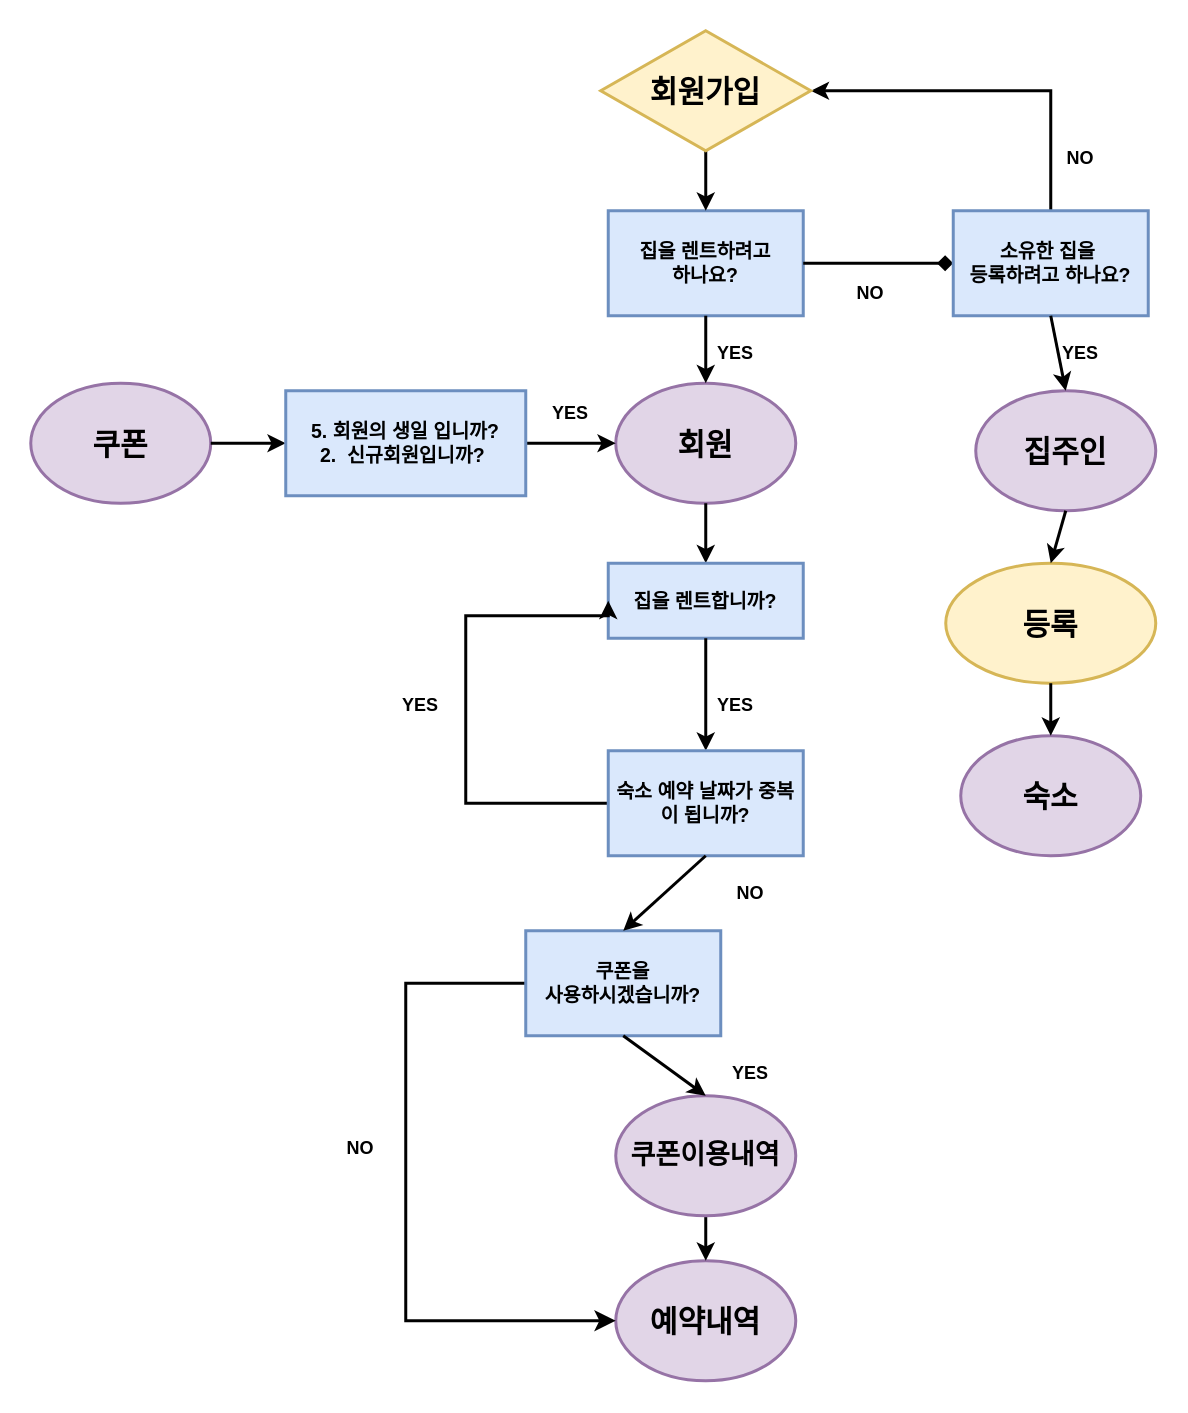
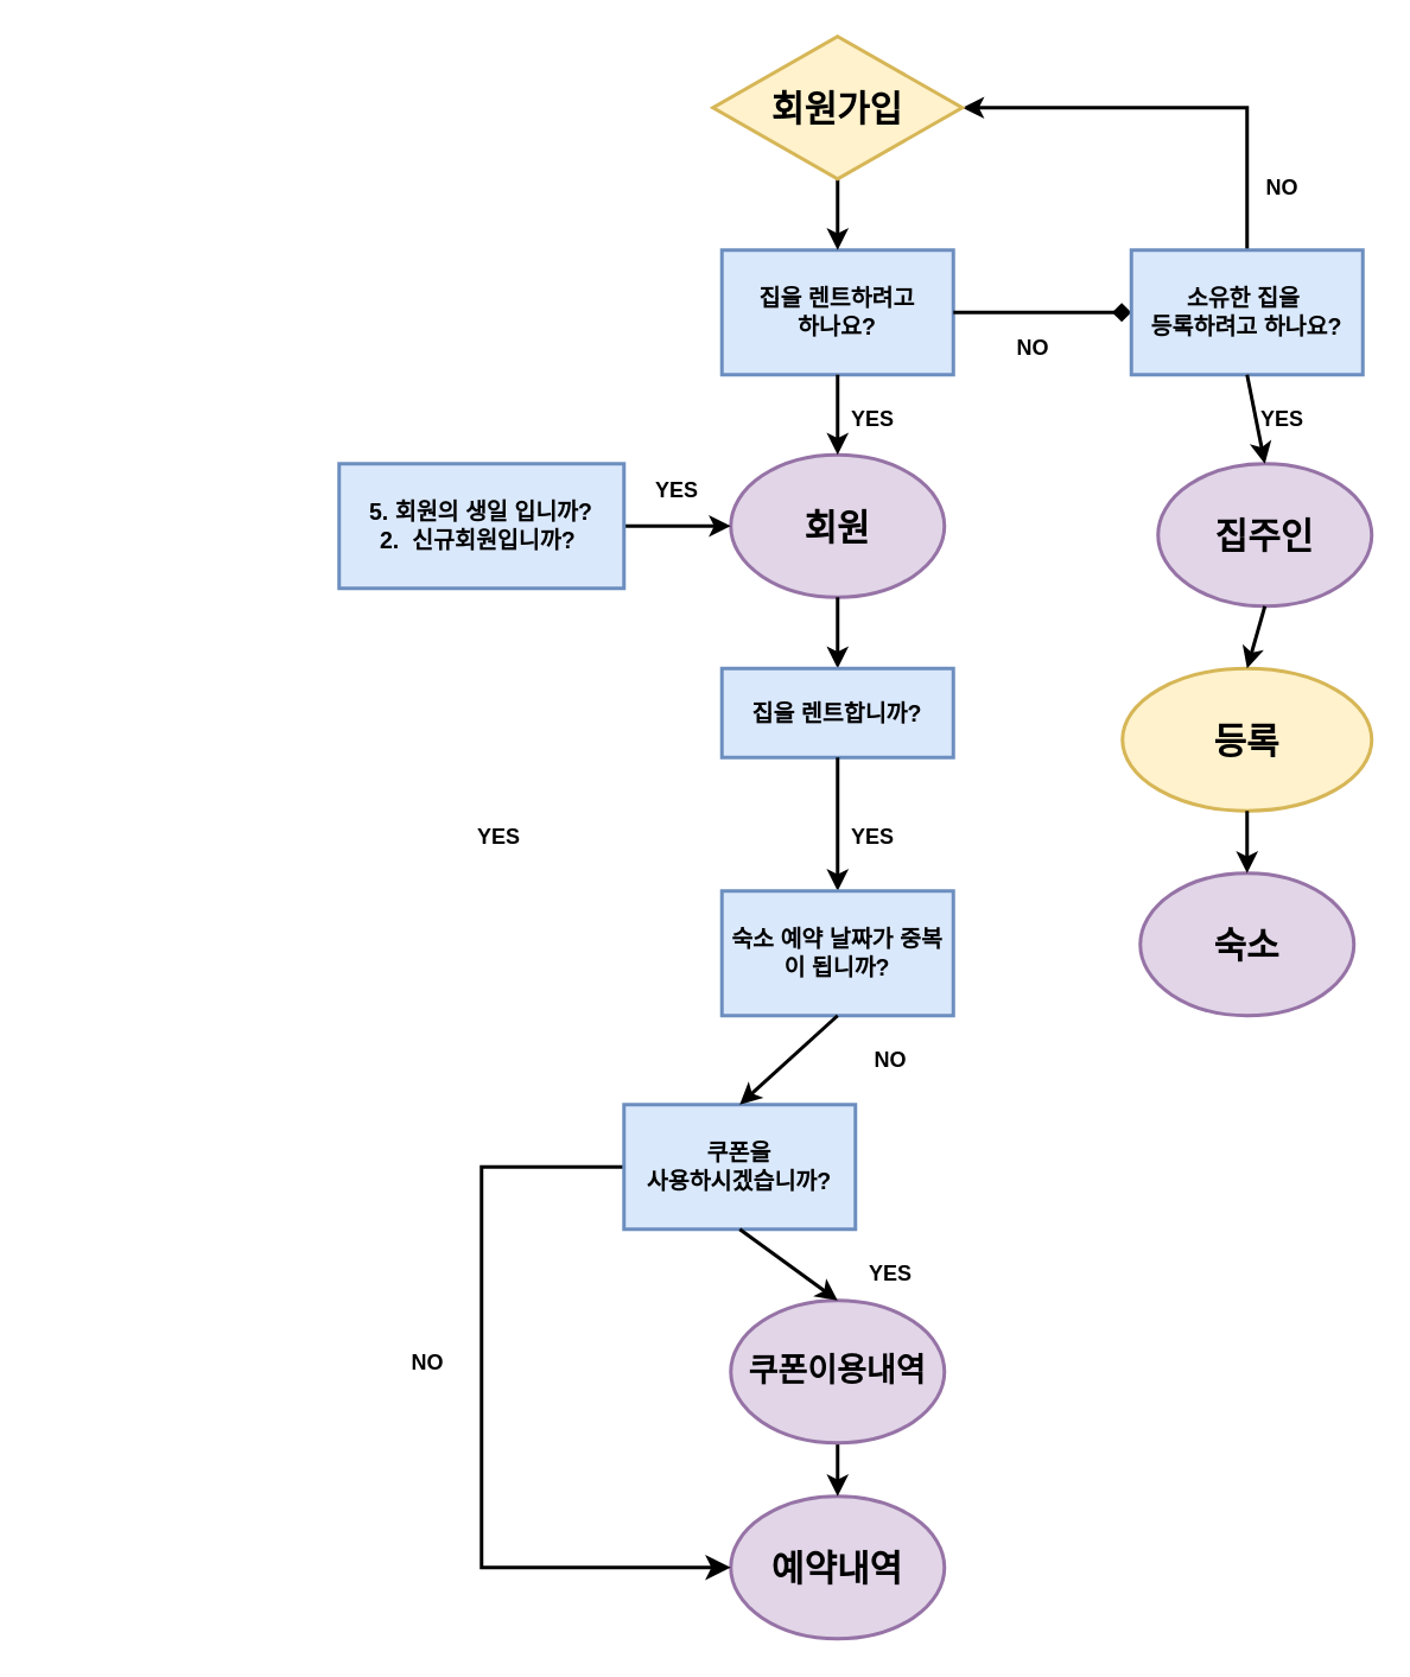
- <mxCell id="10" value="쿠폰" style="ellipse;whiteSpace=wrap;html=1;strokeWidth=2;fontStyle=1;fontSize=20;fillColor=#e1d5e7;strokeColor=#9673a6;" vertex="1" parent="1"><mxGeometry x="20" y="255" width="120" height="80" as="geometry" /></mxCell>
- <mxCell id="11" value="" style="endArrow=classic;html=1;rounded=0;exitX=1;exitY=0.5;exitDx=0;exitDy=0;fontStyle=1;strokeWidth=2;entryX=0;entryY=0.5;entryDx=0;entryDy=0;" edge="1" parent="1" source="10" target="40"><mxGeometry width="50" height="50" relative="1" as="geometry"><mxPoint x="190" y="300" as="sourcePoint" /><mxPoint x="200" y="300" as="targetPoint" /></mxGeometry></mxCell>
- <mxCell id="35" style="edgeStyle=orthogonalEdgeStyle;rounded=0;orthogonalLoop=1;jettySize=auto;html=1;exitX=0;exitY=0.5;exitDx=0;exitDy=0;entryX=0;entryY=0.5;entryDx=0;entryDy=0;strokeWidth=2;" edge="1" parent="1" source="36" target="26"><mxGeometry relative="1" as="geometry"><Array as="points"><mxPoint x="310" y="535" /><mxPoint x="310" y="410" /></Array></mxGeometry></mxCell>
